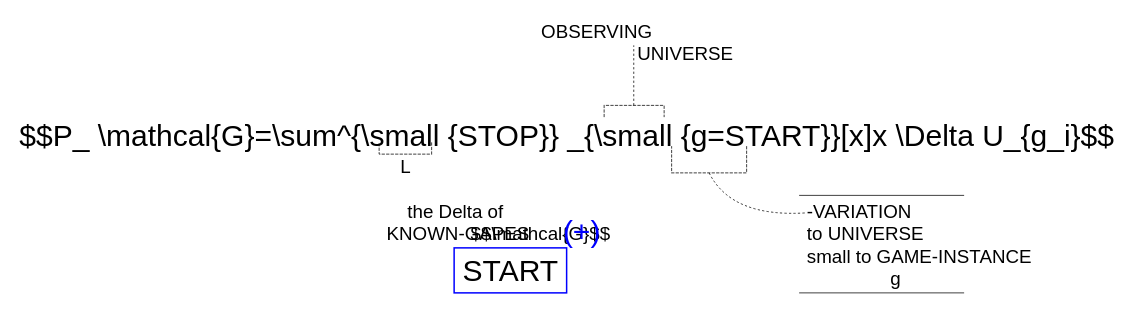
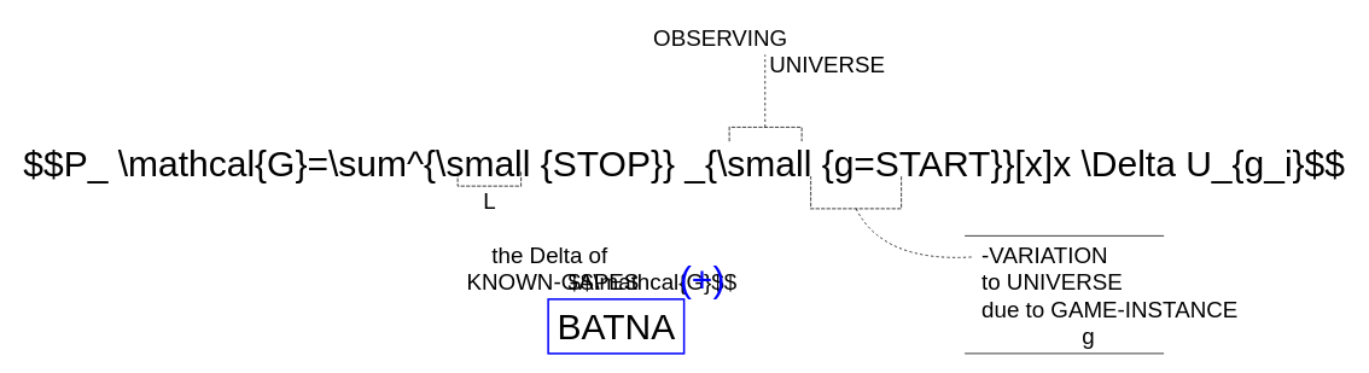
- <mxCell id="9" value="&lt;div style=&quot;text-align: left&quot;&gt;&lt;span&gt;-VARIATION&lt;/span&gt;&lt;/div&gt;&lt;div style=&quot;text-align: left&quot;&gt;&lt;span&gt;to UNIVERSE&lt;/span&gt;&lt;/div&gt;&lt;div style=&quot;text-align: left&quot;&gt;&lt;span&gt;small to GAME-INSTANCE&lt;/span&gt;&lt;/div&gt;&lt;div style=&quot;text-align: left&quot;&gt;&lt;span&gt;&amp;nbsp; &amp;nbsp; &amp;nbsp; &amp;nbsp; &amp;nbsp; &amp;nbsp; &amp;nbsp; &amp;nbsp; g&lt;/span&gt;&lt;/div&gt;" style="text;html=1;align=center;verticalAlign=middle;resizable=0;points=[];autosize=1;strokeColor=none;fillColor=none;fontSize=25;" vertex="1" parent="1"><mxGeometry x="1075" y="260" width="300" height="130" as="geometry" /></mxCell>
+ <mxCell id="9" value="&lt;div style=&quot;text-align: left&quot;&gt;&lt;span&gt;-VARIATION&lt;/span&gt;&lt;/div&gt;&lt;div style=&quot;text-align: left&quot;&gt;&lt;span&gt;to UNIVERSE&lt;/span&gt;&lt;/div&gt;&lt;div style=&quot;text-align: left&quot;&gt;&lt;span&gt;due to GAME-INSTANCE&lt;/span&gt;&lt;/div&gt;&lt;div style=&quot;text-align: left&quot;&gt;&lt;span&gt;&amp;nbsp; &amp;nbsp; &amp;nbsp; &amp;nbsp; &amp;nbsp; &amp;nbsp; &amp;nbsp; &amp;nbsp; g&lt;/span&gt;&lt;/div&gt;" style="text;html=1;align=center;verticalAlign=middle;resizable=0;points=[];autosize=1;strokeColor=none;fillColor=none;fontSize=25;" vertex="1" parent="1"><mxGeometry x="1075" y="260" width="300" height="130" as="geometry" /></mxCell>
- <mxCell id="15" value="&lt;font style=&quot;font-size: 40px&quot;&gt;START&lt;/font&gt;" style="text;html=1;align=center;verticalAlign=middle;resizable=0;points=[];autosize=1;strokeColor=none;fillColor=none;fontSize=25;" vertex="1" parent="1"><mxGeometry x="605" y="340" width="150" height="40" as="geometry" /></mxCell>
+ <mxCell id="15" value="&lt;font style=&quot;font-size: 40px&quot;&gt;BATNA&lt;/font&gt;" style="text;html=1;align=center;verticalAlign=middle;resizable=0;points=[];autosize=1;strokeColor=none;fillColor=none;fontSize=25;" vertex="1" parent="1"><mxGeometry x="605" y="340" width="150" height="40" as="geometry" /></mxCell>
